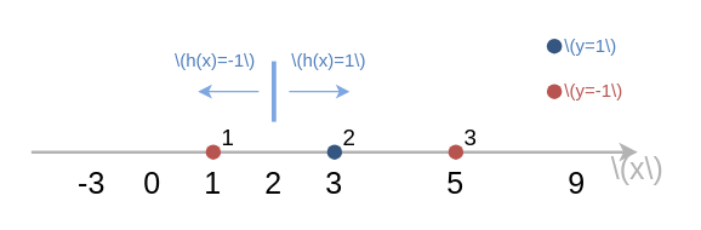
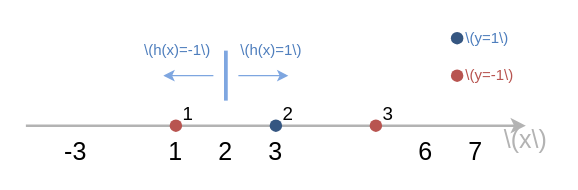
- <mxCell id="21" value="0" style="text;html=1;strokeColor=none;fillColor=none;align=center;verticalAlign=middle;whiteSpace=wrap;rounded=0;fontSize=20;" parent="1" vertex="1"><mxGeometry x="80" y="110" width="40" height="20" as="geometry" /></mxCell>
- <mxCell id="14" value="5" style="text;html=1;strokeColor=none;fillColor=none;align=center;verticalAlign=middle;whiteSpace=wrap;rounded=0;fontSize=20;" parent="1" vertex="1"><mxGeometry x="280" y="110" width="40" height="20" as="geometry" /></mxCell>
+ <mxCell id="20" value="6" style="text;html=1;strokeColor=none;fillColor=none;align=center;verticalAlign=middle;whiteSpace=wrap;rounded=0;fontSize=20;" parent="1" vertex="1"><mxGeometry x="320" y="110" width="40" height="20" as="geometry" /></mxCell>
- <mxCell id="15" value="9" style="text;html=1;strokeColor=none;fillColor=none;align=center;verticalAlign=middle;whiteSpace=wrap;rounded=0;fontSize=20;" parent="1" vertex="1"><mxGeometry x="360" y="110" width="40" height="20" as="geometry" /></mxCell>
+ <mxCell id="15" value="7" style="text;html=1;strokeColor=none;fillColor=none;align=center;verticalAlign=middle;whiteSpace=wrap;rounded=0;fontSize=20;" parent="1" vertex="1"><mxGeometry x="360" y="110" width="40" height="20" as="geometry" /></mxCell>
